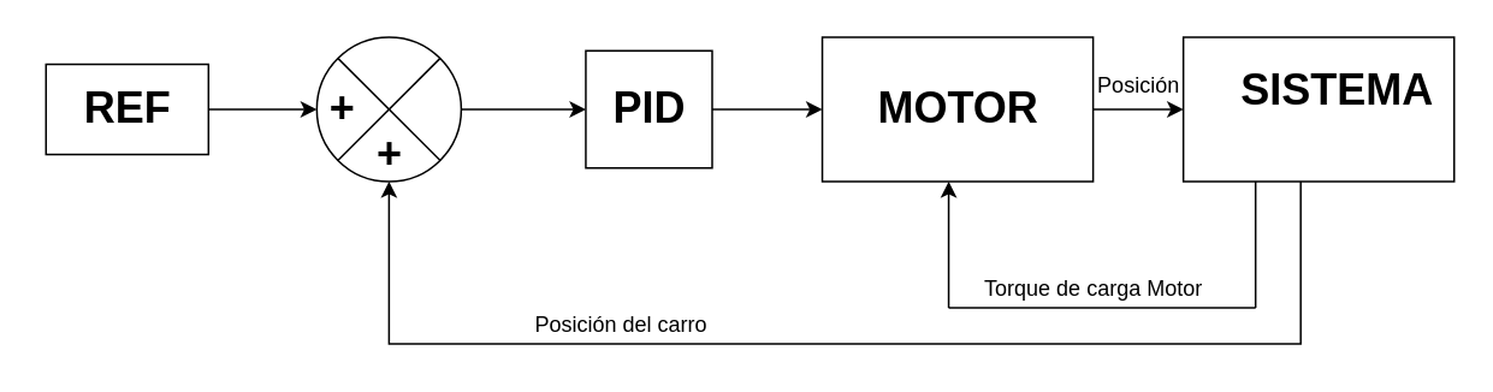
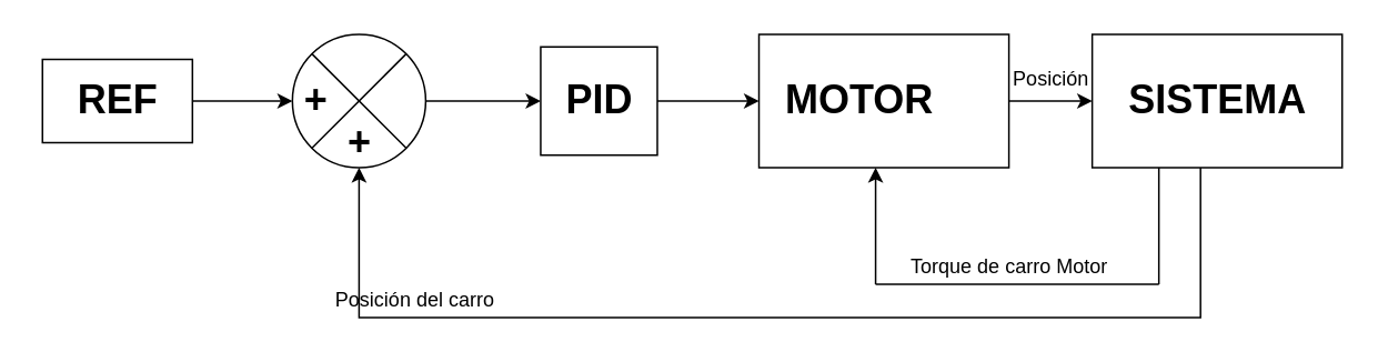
- <mxCell id="14" value="SISTEMA" style="text;strokeColor=none;fillColor=none;html=1;fontSize=24;fontStyle=1;verticalAlign=middle;align=center;" vertex="1" parent="1"><mxGeometry x="690" y="30" width="100" height="40" as="geometry" /></mxCell>
+ <mxCell id="14" value="SISTEMA" style="text;strokeColor=none;fillColor=none;html=1;fontSize=24;fontStyle=1;verticalAlign=middle;align=center;" vertex="1" parent="1"><mxGeometry x="680" y="40" width="100" height="40" as="geometry" /></mxCell>
- <mxCell id="13" value="MOTOR" style="text;strokeColor=none;fillColor=none;html=1;fontSize=24;fontStyle=1;verticalAlign=middle;align=center;" vertex="1" parent="1"><mxGeometry x="480" y="40" width="100" height="40" as="geometry" /></mxCell>
+ <mxCell id="13" value="MOTOR" style="text;strokeColor=none;fillColor=none;html=1;fontSize=24;fontStyle=1;verticalAlign=middle;align=center;" vertex="1" parent="1"><mxGeometry x="465" y="40" width="100" height="40" as="geometry" /></mxCell>
- <mxCell id="21" value="Torque de carga Motor" style="text;html=1;align=center;verticalAlign=middle;resizable=0;points=[];autosize=1;strokeColor=none;fillColor=none;" vertex="1" parent="1"><mxGeometry x="535" y="145" width="140" height="30" as="geometry" /></mxCell>
+ <mxCell id="21" value="Torque de carro Motor" style="text;html=1;align=center;verticalAlign=middle;resizable=0;points=[];autosize=1;strokeColor=none;fillColor=none;" vertex="1" parent="1"><mxGeometry x="535" y="145" width="140" height="30" as="geometry" /></mxCell>
- <mxCell id="22" value="Posición del carro&amp;nbsp;" style="text;html=1;align=center;verticalAlign=middle;resizable=0;points=[];autosize=1;strokeColor=none;fillColor=none;" vertex="1" parent="1"><mxGeometry x="285" y="165" width="120" height="30" as="geometry" /></mxCell>
+ <mxCell id="22" value="Posición del carro&amp;nbsp;" style="text;html=1;align=center;verticalAlign=middle;resizable=0;points=[];autosize=1;strokeColor=none;fillColor=none;" vertex="1" parent="1"><mxGeometry x="190" y="165" width="120" height="30" as="geometry" /></mxCell>
